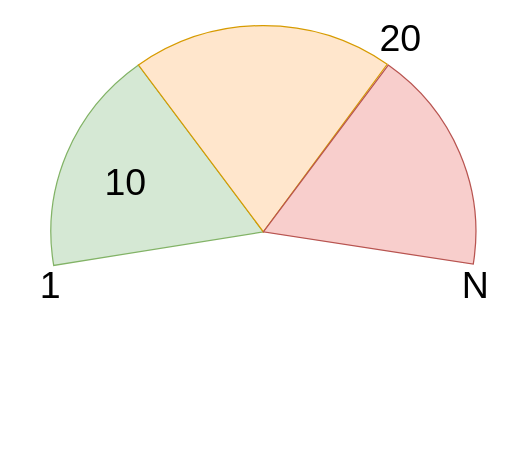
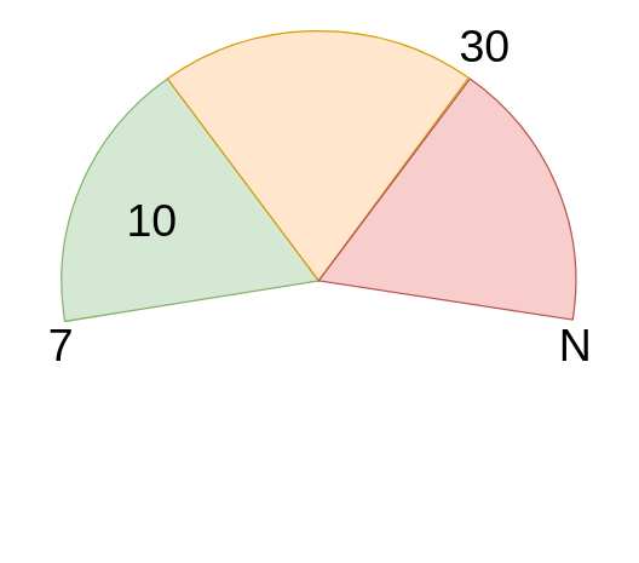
- <mxCell id="7" value="20" style="text;html=1;strokeColor=none;fillColor=none;align=center;verticalAlign=middle;whiteSpace=wrap;rounded=0;fontSize=30;" parent="1" vertex="1"><mxGeometry x="300" y="20" width="40" height="20" as="geometry" /></mxCell>
+ <mxCell id="7" value="30" style="text;html=1;strokeColor=none;fillColor=none;align=center;verticalAlign=middle;whiteSpace=wrap;rounded=0;fontSize=30;" parent="1" vertex="1"><mxGeometry x="300" y="20" width="40" height="20" as="geometry" /></mxCell>
- <mxCell id="5" value="1" style="text;html=1;strokeColor=none;fillColor=none;align=center;verticalAlign=middle;whiteSpace=wrap;rounded=0;fontSize=30;" parent="1" vertex="1"><mxGeometry x="20" y="217" width="40" height="20" as="geometry" /></mxCell>
+ <mxCell id="5" value="7" style="text;html=1;strokeColor=none;fillColor=none;align=center;verticalAlign=middle;whiteSpace=wrap;rounded=0;fontSize=30;" parent="1" vertex="1"><mxGeometry x="20" y="217" width="40" height="20" as="geometry" /></mxCell>
